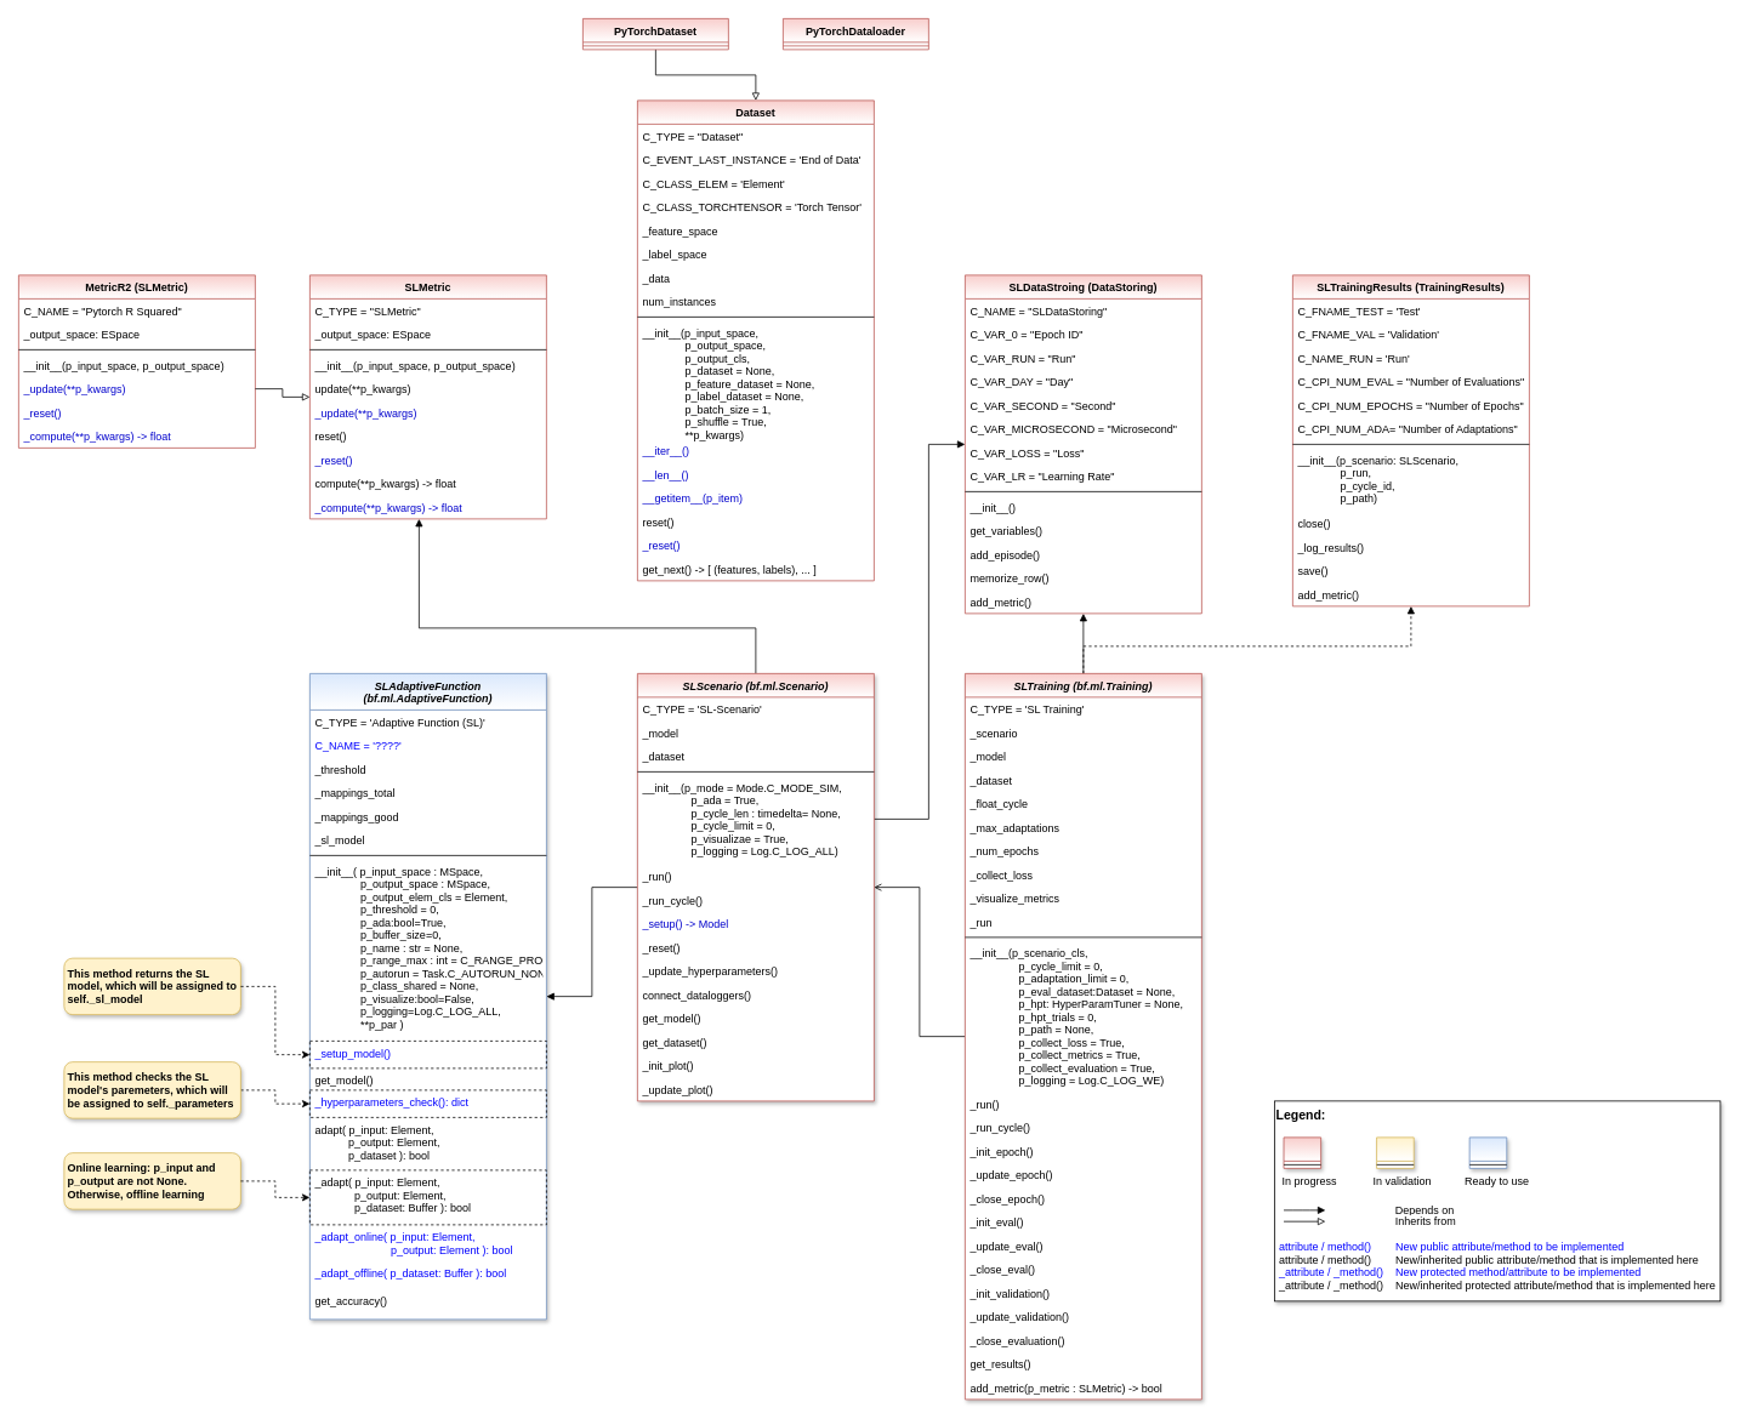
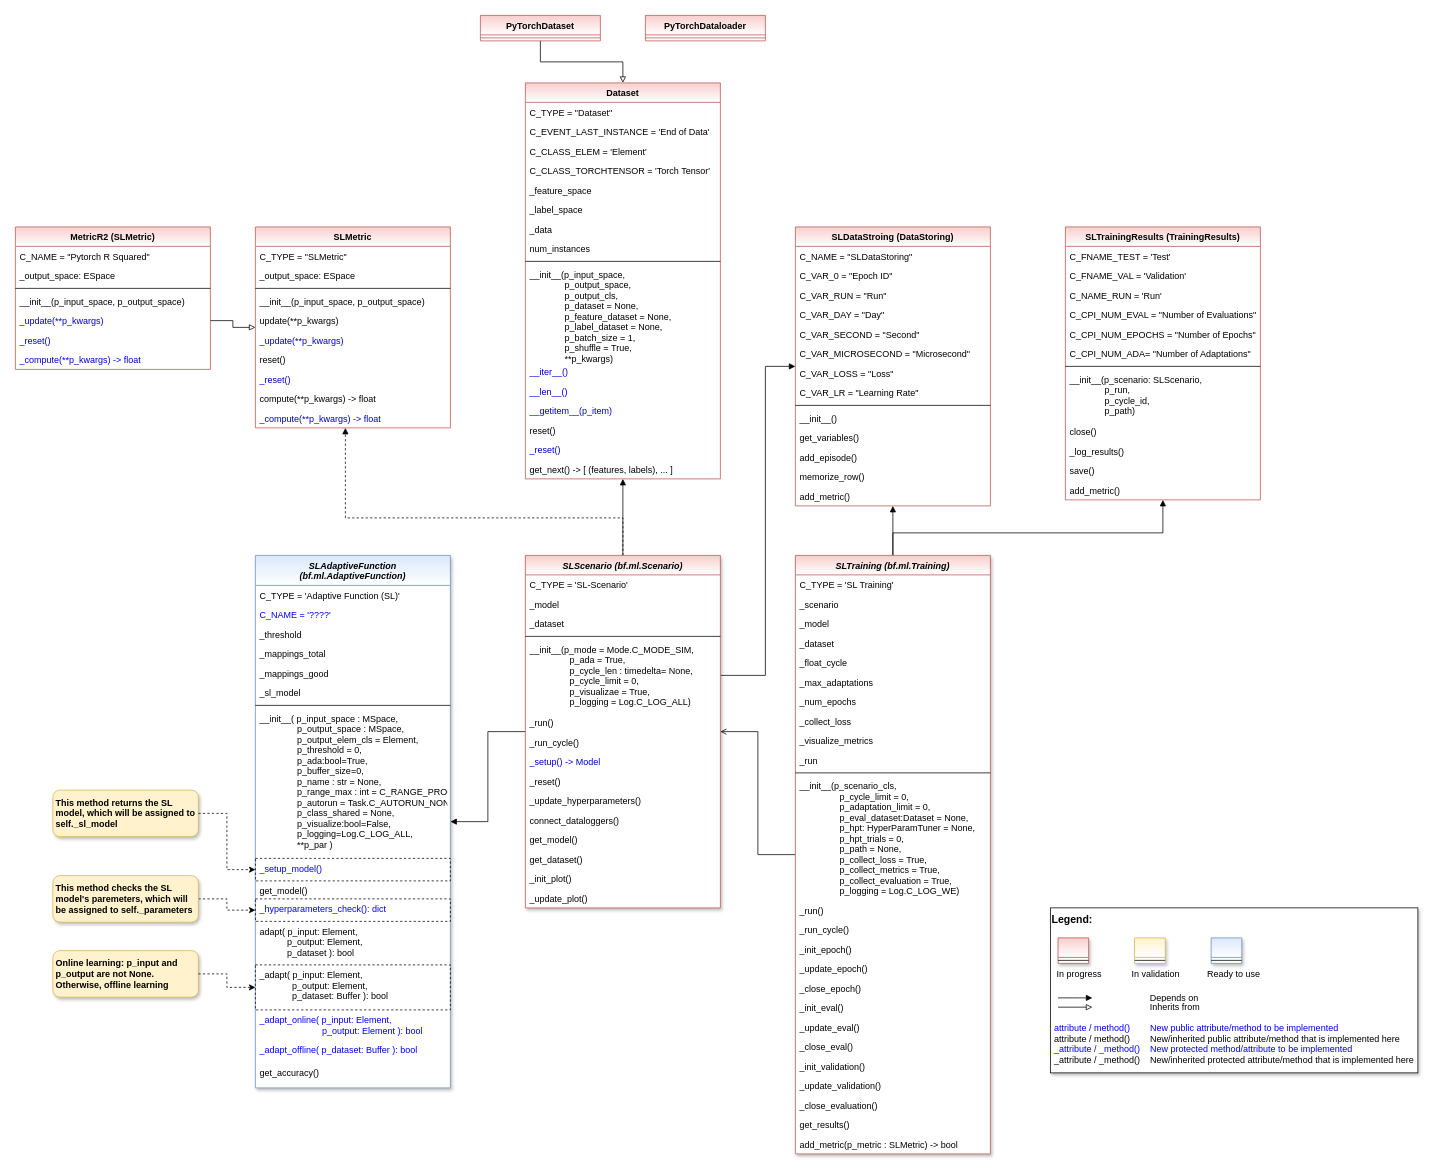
+ <mxCell id="61" style="edgeStyle=orthogonalEdgeStyle;rounded=0;orthogonalLoop=1;jettySize=auto;html=1;fontColor=#0000CC;endArrow=block;endFill=1;" edge="1" parent="1" source="62" target="132"><mxGeometry relative="1" as="geometry" /></mxCell>
- <mxCell id="2" style="edgeStyle=orthogonalEdgeStyle;rounded=0;orthogonalLoop=1;jettySize=auto;html=1;endArrow=block;endFill=1;" edge="1" parent="1" source="62" target="112"><mxGeometry relative="1" as="geometry"><Array as="points"><mxPoint x="830" y="690" /><mxPoint x="460" y="690" /></Array></mxGeometry></mxCell>
+ <mxCell id="2" style="edgeStyle=orthogonalEdgeStyle;rounded=0;orthogonalLoop=1;jettySize=auto;html=1;endArrow=block;endFill=1;dashed=1;" edge="1" parent="1" source="62" target="112"><mxGeometry relative="1" as="geometry"><Array as="points"><mxPoint x="830" y="690" /><mxPoint x="460" y="690" /></Array></mxGeometry></mxCell>
- <mxCell id="21" style="edgeStyle=orthogonalEdgeStyle;rounded=0;orthogonalLoop=1;jettySize=auto;html=1;endArrow=block;endFill=1;dashed=1;" edge="1" parent="1" source="23" target="84"><mxGeometry relative="1" as="geometry"><Array as="points"><mxPoint x="1190" y="710" /><mxPoint x="1550" y="710" /></Array></mxGeometry></mxCell>
+ <mxCell id="21" style="edgeStyle=orthogonalEdgeStyle;rounded=0;orthogonalLoop=1;jettySize=auto;html=1;endArrow=block;endFill=1;" edge="1" parent="1" source="23" target="84"><mxGeometry relative="1" as="geometry"><Array as="points"><mxPoint x="1190" y="710" /><mxPoint x="1550" y="710" /></Array></mxGeometry></mxCell>
